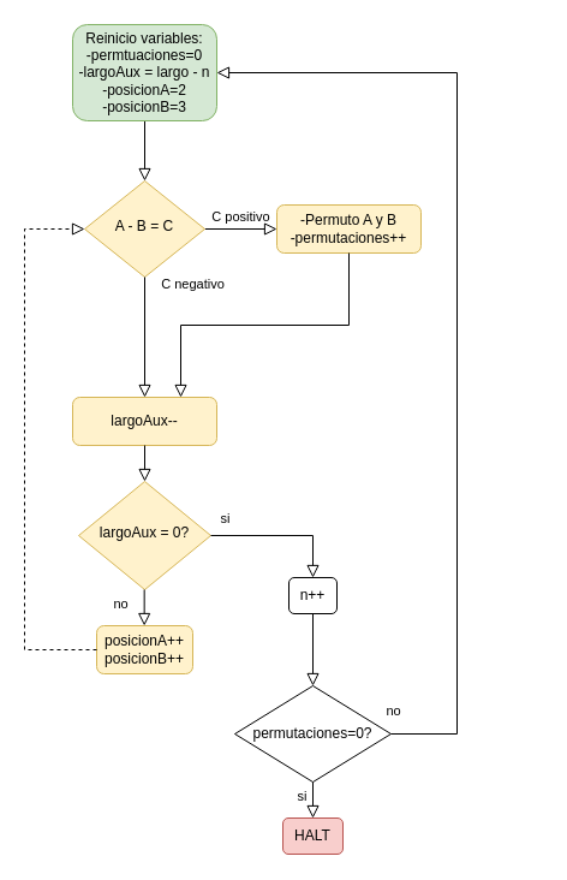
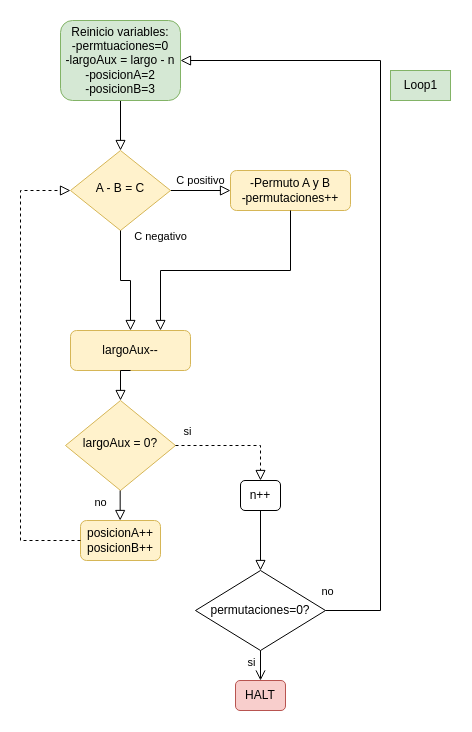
+ <mxCell id="26" value="Loop1" style="text;html=1;align=center;verticalAlign=middle;resizable=0;points=[];autosize=1;strokeColor=#82b366;fillColor=#d5e8d4;" vertex="1" parent="1"><mxGeometry x="390" y="70" width="60" height="30" as="geometry" /></mxCell>
- <mxCell id="9" value="largoAux--" style="rounded=1;whiteSpace=wrap;html=1;fontSize=12;glass=0;strokeWidth=1;shadow=0;fillColor=#fff2cc;strokeColor=#d6b656;" parent="1" vertex="1"><mxGeometry x="60" y="330" width="120" height="40" as="geometry" /></mxCell>
+ <mxCell id="9" value="largoAux--" style="rounded=1;whiteSpace=wrap;html=1;fontSize=12;glass=0;strokeWidth=1;shadow=0;fillColor=#fff2cc;strokeColor=#d6b656;" parent="1" vertex="1"><mxGeometry x="70" y="330" width="120" height="40" as="geometry" /></mxCell>
- <mxCell id="17" value="" style="rounded=0;html=1;jettySize=auto;orthogonalLoop=1;fontSize=11;endArrow=block;endFill=0;endSize=8;strokeWidth=1;shadow=0;labelBackgroundColor=none;edgeStyle=orthogonalEdgeStyle;exitX=1;exitY=0.5;exitDx=0;exitDy=0;entryX=0.5;entryY=0;entryDx=0;entryDy=0;" edge="1" parent="1" source="10" target="16"><mxGeometry x="-0.889" y="40" relative="1" as="geometry"><mxPoint as="offset" /><mxPoint x="250" y="420" as="sourcePoint" /><mxPoint x="250" y="450" as="targetPoint" /></mxGeometry></mxCell>
+ <mxCell id="17" value="" style="rounded=0;html=1;jettySize=auto;orthogonalLoop=1;fontSize=11;endArrow=block;endFill=0;endSize=8;strokeWidth=1;shadow=0;labelBackgroundColor=none;edgeStyle=orthogonalEdgeStyle;exitX=1;exitY=0.5;exitDx=0;exitDy=0;entryX=0.5;entryY=0;entryDx=0;entryDy=0;dashed=1;" edge="1" parent="1" source="10" target="16"><mxGeometry x="-0.889" y="40" relative="1" as="geometry"><mxPoint as="offset" /><mxPoint x="250" y="420" as="sourcePoint" /><mxPoint x="250" y="450" as="targetPoint" /></mxGeometry></mxCell>
- <mxCell id="22" value="" style="rounded=0;html=1;jettySize=auto;orthogonalLoop=1;fontSize=11;endArrow=block;endFill=0;endSize=8;strokeWidth=1;shadow=0;labelBackgroundColor=none;edgeStyle=orthogonalEdgeStyle;exitX=0.5;exitY=1;exitDx=0;exitDy=0;entryX=0.5;entryY=0;entryDx=0;entryDy=0;" edge="1" parent="1" source="19" target="21"><mxGeometry x="-0.889" y="40" relative="1" as="geometry"><mxPoint as="offset" /><mxPoint x="175" y="650" as="sourcePoint" /><mxPoint x="175" y="680" as="targetPoint" /></mxGeometry></mxCell>
+ <mxCell id="22" value="" style="rounded=0;html=1;jettySize=auto;orthogonalLoop=1;fontSize=11;endArrow=open;endFill=0;endSize=8;strokeWidth=1;shadow=0;labelBackgroundColor=none;edgeStyle=orthogonalEdgeStyle;exitX=0.5;exitY=1;exitDx=0;exitDy=0;entryX=0.5;entryY=0;entryDx=0;entryDy=0;" edge="1" parent="1" source="19" target="21"><mxGeometry x="-0.889" y="40" relative="1" as="geometry"><mxPoint as="offset" /><mxPoint x="175" y="650" as="sourcePoint" /><mxPoint x="175" y="680" as="targetPoint" /></mxGeometry></mxCell>
